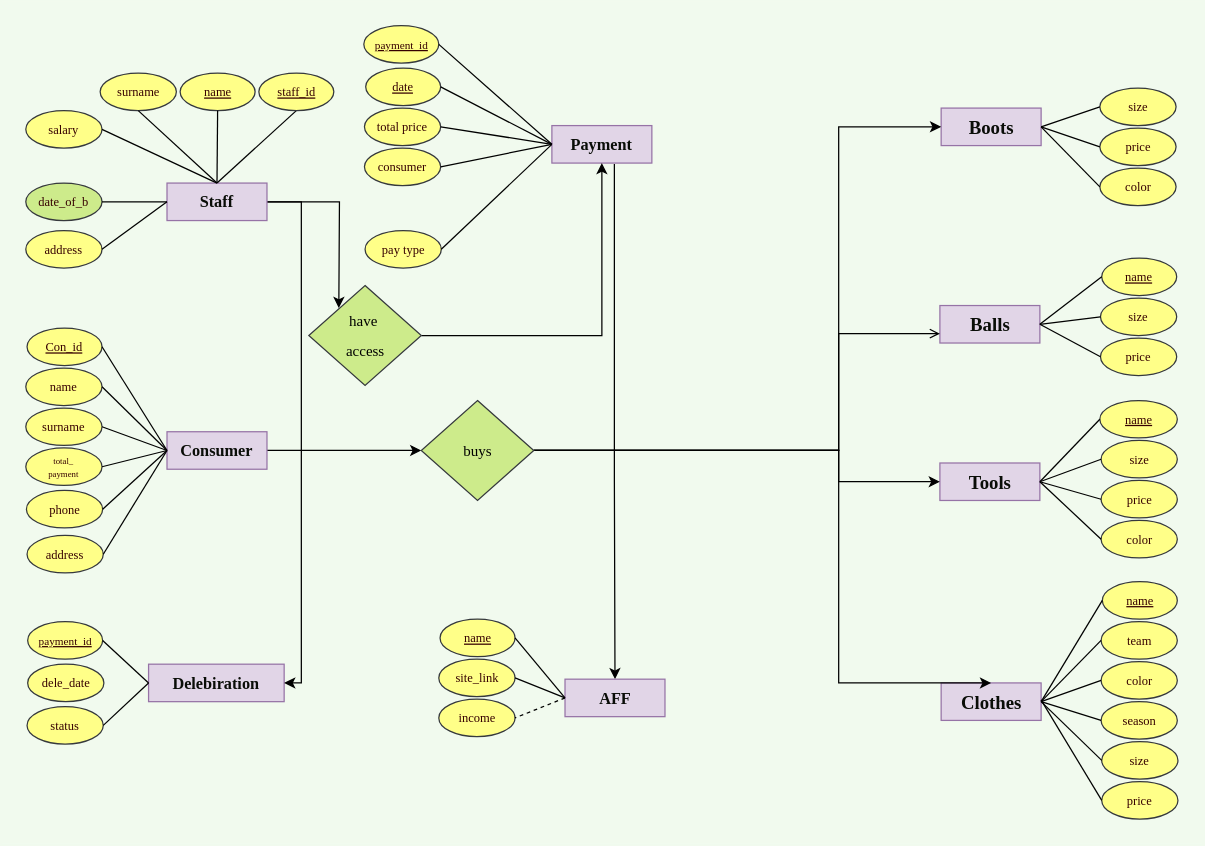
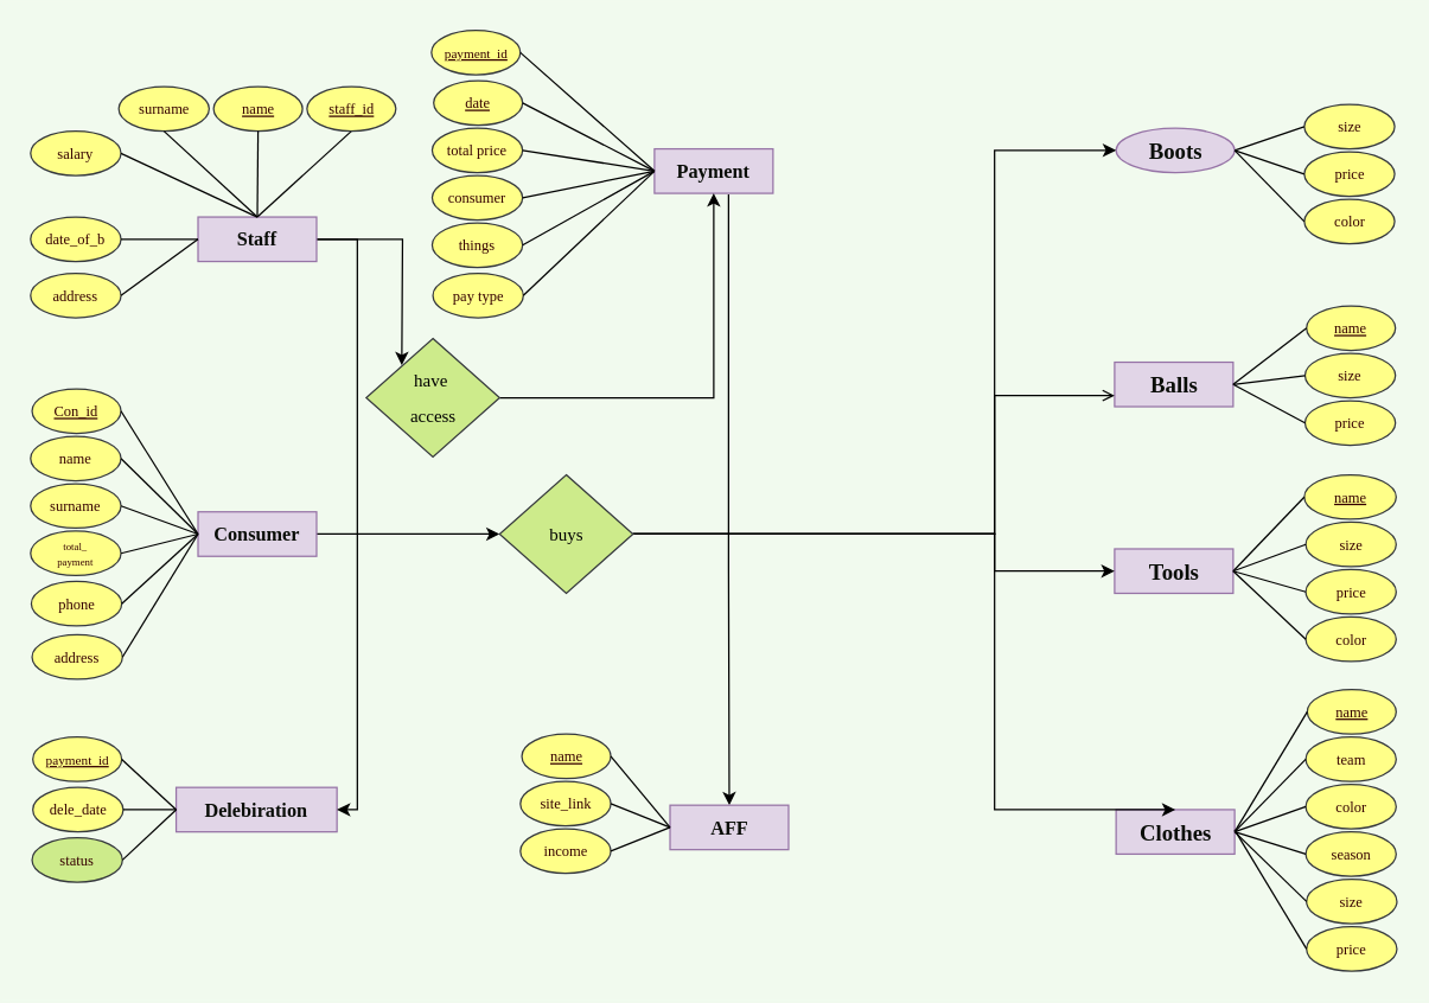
- <mxCell id="31" value="&lt;font color=&quot;#090d07&quot; style=&quot;font-size: 15px;&quot;&gt;Boots&lt;/font&gt;" style="rounded=0;whiteSpace=wrap;html=1;shadow=0;labelBackgroundColor=none;labelBorderColor=none;sketch=0;fillStyle=auto;strokeColor=#9673a6;strokeWidth=1;fontFamily=Verdana;fontSize=13;fillColor=#e1d5e7;fontStyle=1" parent="1" vertex="1"><mxGeometry x="752.5" y="86" width="80" height="30" as="geometry" /></mxCell>
+ <mxCell id="31" value="&lt;font color=&quot;#090d07&quot; style=&quot;font-size: 15px;&quot;&gt;Boots&lt;/font&gt;" style="ellipse;whiteSpace=wrap;html=1;shadow=0;labelBackgroundColor=none;labelBorderColor=none;sketch=0;fillStyle=auto;strokeColor=#9673a6;strokeWidth=1;fontFamily=Verdana;fontSize=13;fillColor=#e1d5e7;fontStyle=1;" parent="1" vertex="1"><mxGeometry x="752.5" y="86" width="80" height="30" as="geometry" /></mxCell>
+ <mxCell id="57" value="" style="endArrow=none;html=1;rounded=1;fontFamily=Helvetica;fontSize=11;fontColor=default;entryX=1;entryY=0.5;entryDx=0;entryDy=0;exitX=0;exitY=0.5;exitDx=0;exitDy=0;" parent="1" source="51" target="54" edge="1"><mxGeometry width="50" height="50" relative="1" as="geometry"><mxPoint x="427.5" y="135" as="sourcePoint" /><mxPoint x="357.5" y="112" as="targetPoint" /></mxGeometry></mxCell>
- <mxCell id="85" value="&lt;p style=&quot;line-height: 90%;&quot;&gt;&lt;font color=&quot;#360000&quot;&gt;&lt;span style=&quot;&quot;&gt;date_of_b&lt;/span&gt;&lt;/font&gt;&lt;/p&gt;" style="ellipse;whiteSpace=wrap;html=1;rounded=0;shadow=0;labelBackgroundColor=none;labelBorderColor=none;sketch=0;fillStyle=auto;strokeColor=#36393d;strokeWidth=1;fontFamily=Verdana;fontSize=10;fillColor=#cdeb8b;" parent="1" vertex="1"><mxGeometry x="20" y="146" width="61" height="30" as="geometry" /></mxCell>
+ <mxCell id="85" value="&lt;p style=&quot;line-height: 90%;&quot;&gt;&lt;font color=&quot;#360000&quot;&gt;&lt;span style=&quot;&quot;&gt;date_of_b&lt;/span&gt;&lt;/font&gt;&lt;/p&gt;" style="ellipse;whiteSpace=wrap;html=1;rounded=0;shadow=0;labelBackgroundColor=none;labelBorderColor=none;sketch=0;fillStyle=auto;strokeColor=#36393d;strokeWidth=1;fontFamily=Verdana;fontSize=10;fillColor=#ffff88;" parent="1" vertex="1"><mxGeometry x="20" y="146" width="61" height="30" as="geometry" /></mxCell>
+ <mxCell id="54" value="&lt;p style=&quot;line-height: 90%;&quot;&gt;&lt;font color=&quot;#360000&quot;&gt;&lt;span style=&quot;&quot;&gt;things&lt;/span&gt;&lt;/font&gt;&lt;/p&gt;" style="ellipse;whiteSpace=wrap;html=1;rounded=0;shadow=0;labelBackgroundColor=none;labelBorderColor=none;sketch=0;fillStyle=auto;strokeColor=#36393d;strokeWidth=1;fontFamily=Verdana;fontSize=10;fillColor=#ffff88;" parent="1" vertex="1"><mxGeometry x="291" y="150" width="61" height="30" as="geometry" /></mxCell>
+ <mxCell id="97" value="" style="endArrow=none;html=1;rounded=0;fontFamily=Verdana;fontSize=10;fontColor=#090D07;entryX=1;entryY=0.5;entryDx=0;entryDy=0;exitX=0;exitY=0.5;exitDx=0;exitDy=0;" parent="1" source="69" target="73" edge="1"><mxGeometry width="50" height="50" relative="1" as="geometry"><mxPoint x="163.75" y="574" as="sourcePoint" /><mxPoint x="93.75" y="551" as="targetPoint" /></mxGeometry></mxCell>
- <mxCell id="66" value="" style="endArrow=none;html=1;rounded=0;fontFamily=Verdana;fontSize=10;fontColor=#090D07;entryX=1;entryY=0.5;entryDx=0;entryDy=0;exitX=0;exitY=0.5;exitDx=0;exitDy=0;dashed=1;" parent="1" source="62" target="65" edge="1"><mxGeometry width="50" height="50" relative="1" as="geometry"><mxPoint x="396.5" y="596" as="sourcePoint" /><mxPoint x="446.5" y="546" as="targetPoint" /></mxGeometry></mxCell>
+ <mxCell id="66" value="" style="endArrow=none;html=1;rounded=0;fontFamily=Verdana;fontSize=10;fontColor=#090D07;entryX=1;entryY=0.5;entryDx=0;entryDy=0;exitX=0;exitY=0.5;exitDx=0;exitDy=0;" parent="1" source="62" target="65" edge="1"><mxGeometry width="50" height="50" relative="1" as="geometry"><mxPoint x="396.5" y="596" as="sourcePoint" /><mxPoint x="446.5" y="546" as="targetPoint" /></mxGeometry></mxCell>
- <mxCell id="74" value="&lt;font color=&quot;#360000&quot; style=&quot;font-size: 10px;&quot;&gt;status&lt;/font&gt;" style="ellipse;whiteSpace=wrap;html=1;rounded=0;shadow=0;labelBackgroundColor=none;labelBorderColor=none;sketch=0;fillStyle=auto;strokeColor=#36393d;strokeWidth=1;fontFamily=Verdana;fontSize=10;fillColor=#ffff88;" parent="1" vertex="1"><mxGeometry x="21" y="565" width="61" height="30" as="geometry" /></mxCell>
+ <mxCell id="74" value="&lt;font color=&quot;#360000&quot; style=&quot;font-size: 10px;&quot;&gt;status&lt;/font&gt;" style="ellipse;whiteSpace=wrap;html=1;rounded=0;shadow=0;labelBackgroundColor=none;labelBorderColor=none;sketch=0;fillStyle=auto;strokeColor=#36393d;strokeWidth=1;fontFamily=Verdana;fontSize=10;fillColor=#cdeb8b;" parent="1" vertex="1"><mxGeometry x="21" y="565" width="61" height="30" as="geometry" /></mxCell>
